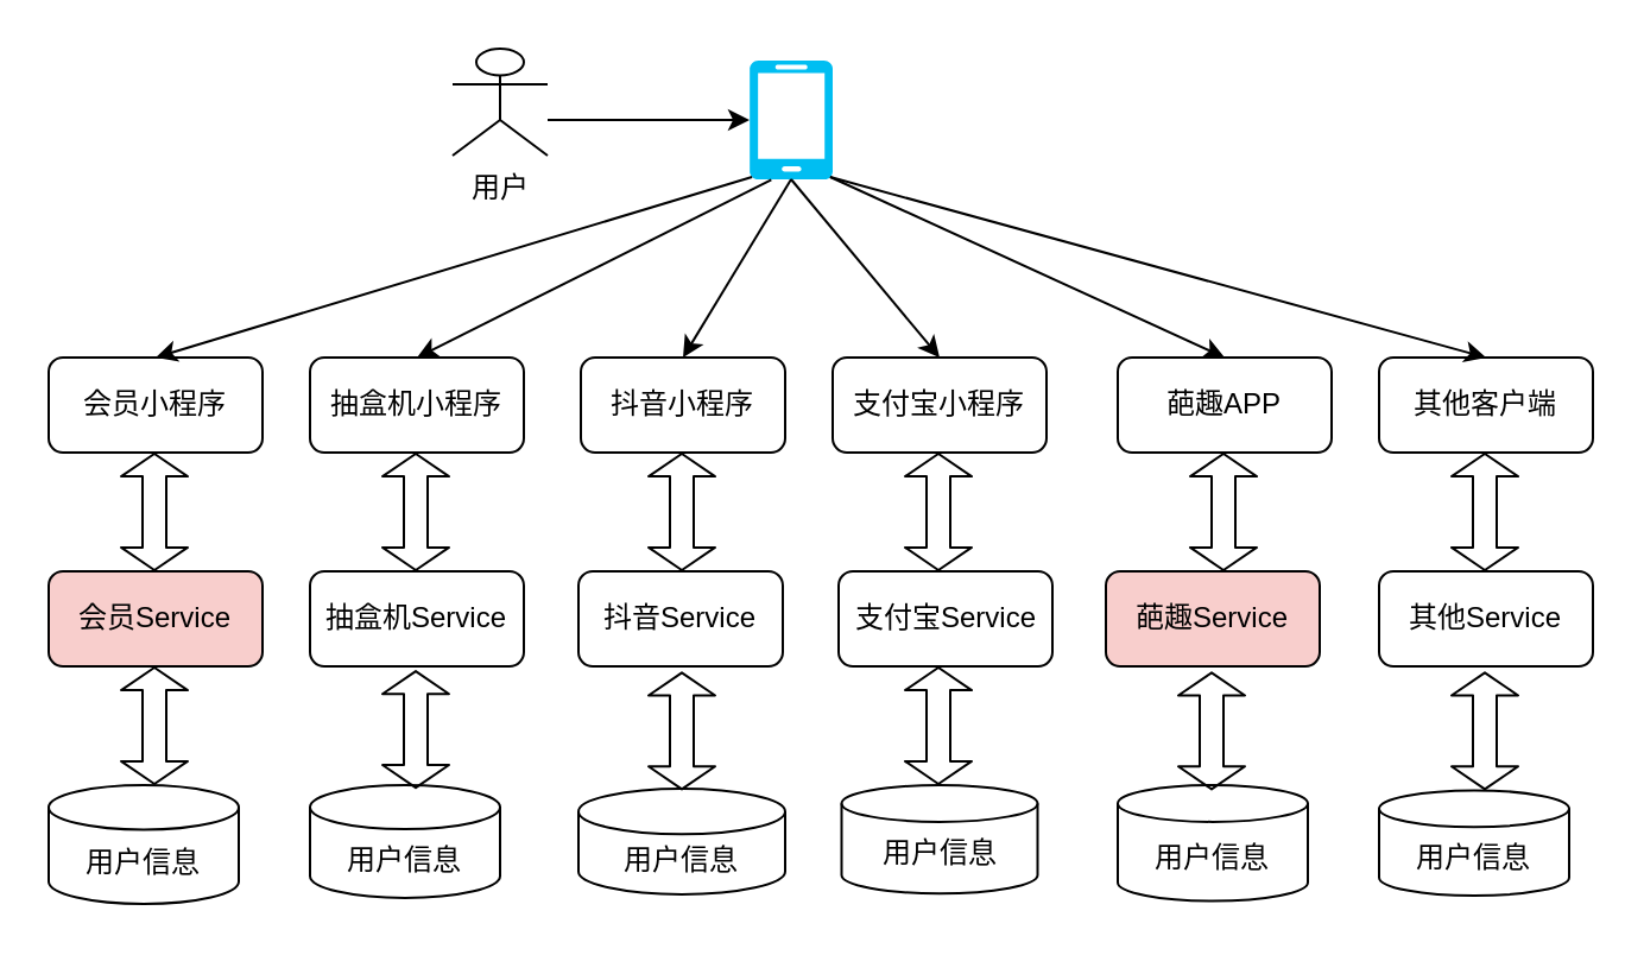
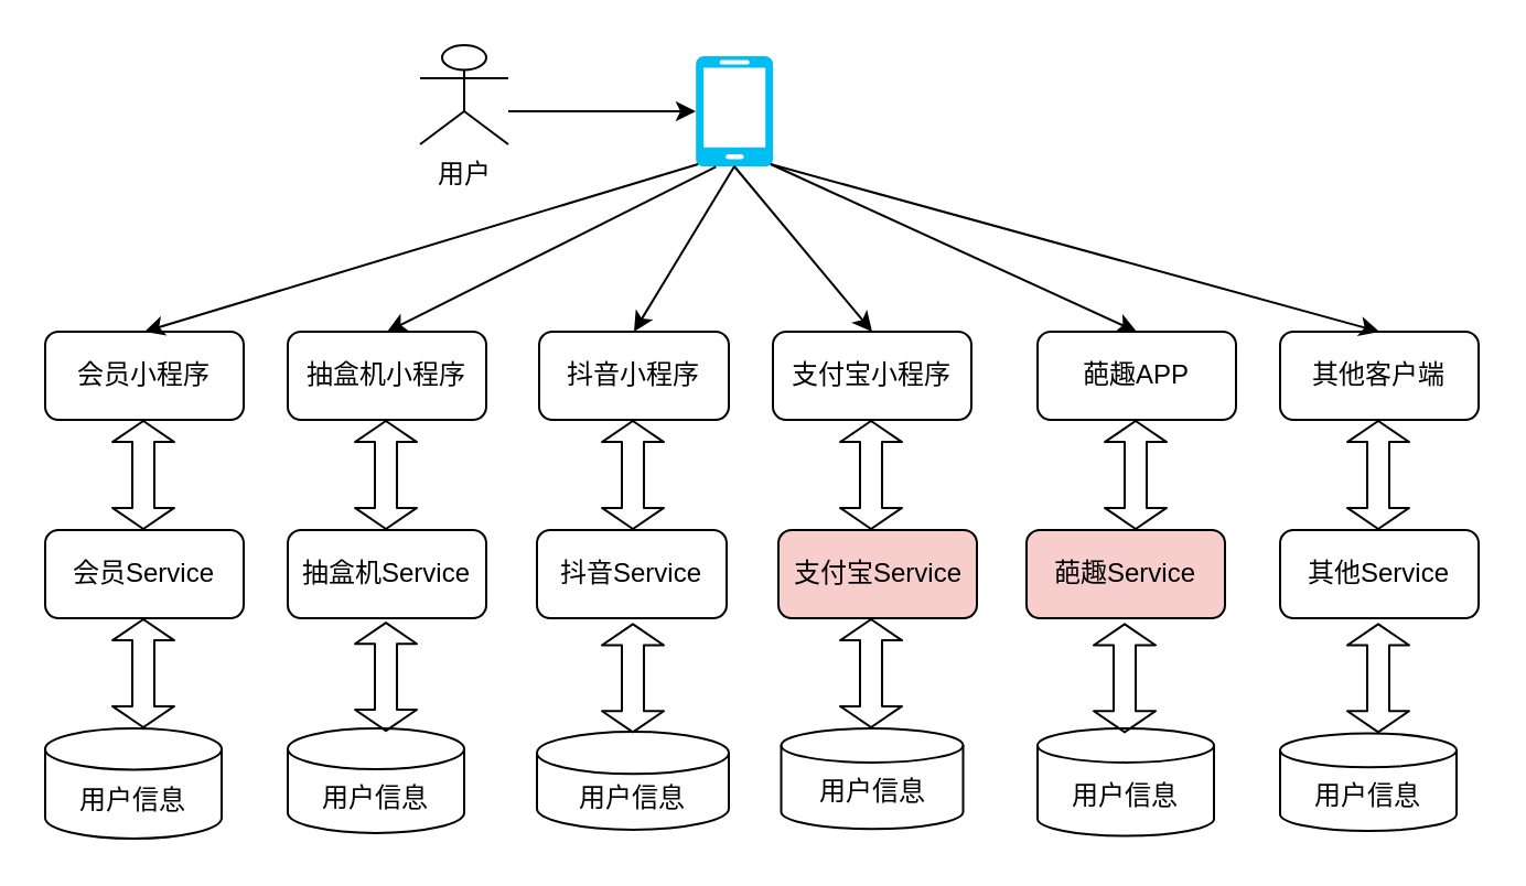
- <mxCell id="3" value="会员Service" style="rounded=1;whiteSpace=wrap;html=1;fillColor=#f8cecc;" vertex="1" parent="1"><mxGeometry x="20" y="240" width="90" height="40" as="geometry" /></mxCell>
+ <mxCell id="3" value="会员Service" style="rounded=1;whiteSpace=wrap;html=1;" vertex="1" parent="1"><mxGeometry x="20" y="240" width="90" height="40" as="geometry" /></mxCell>
- <mxCell id="12" value="支付宝Service" style="rounded=1;whiteSpace=wrap;html=1;" vertex="1" parent="1"><mxGeometry x="352.5" y="240" width="90" height="40" as="geometry" /></mxCell>
+ <mxCell id="12" value="支付宝Service" style="rounded=1;whiteSpace=wrap;html=1;fillColor=#f8cecc;" vertex="1" parent="1"><mxGeometry x="352.5" y="240" width="90" height="40" as="geometry" /></mxCell>
